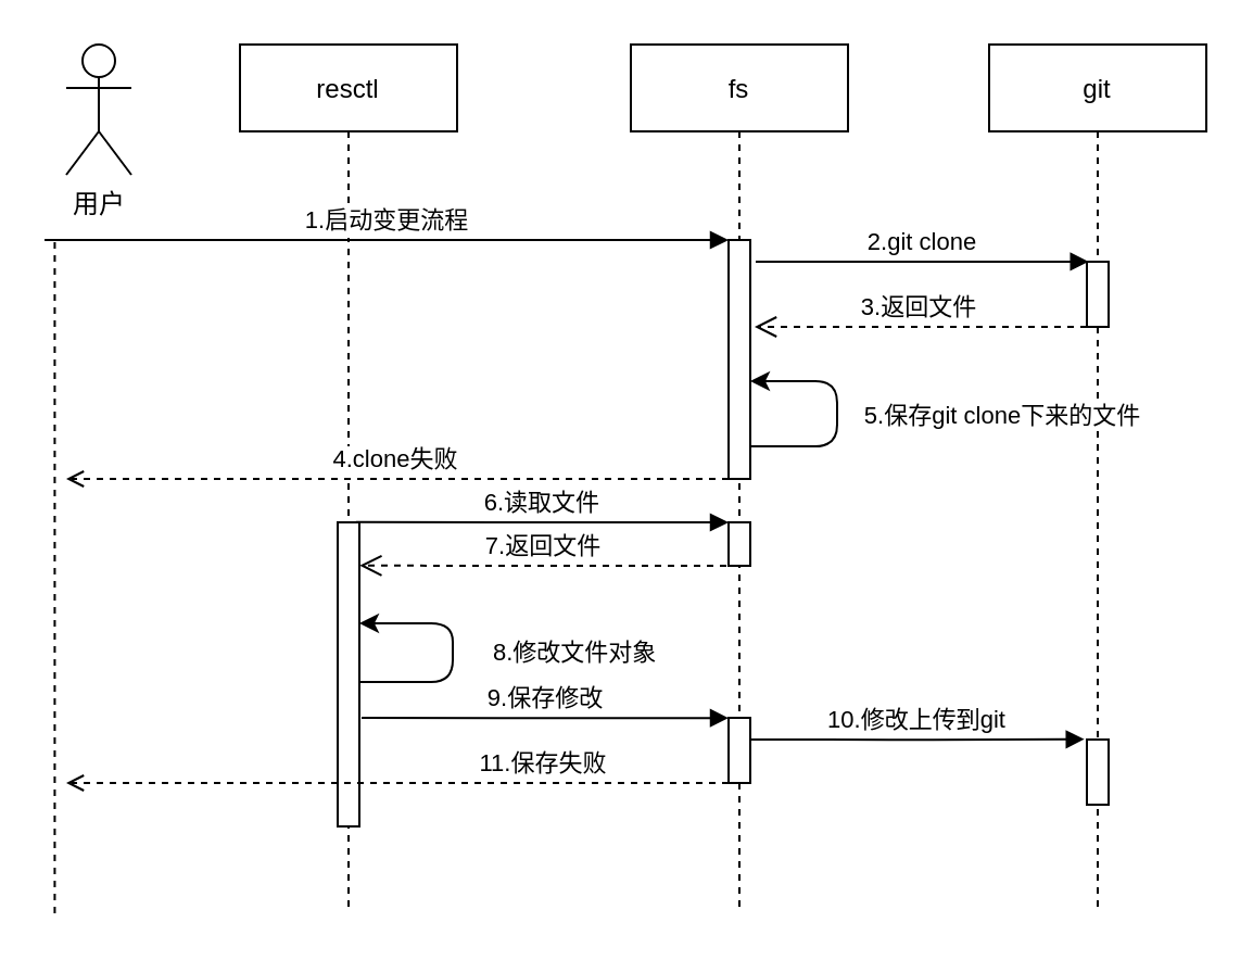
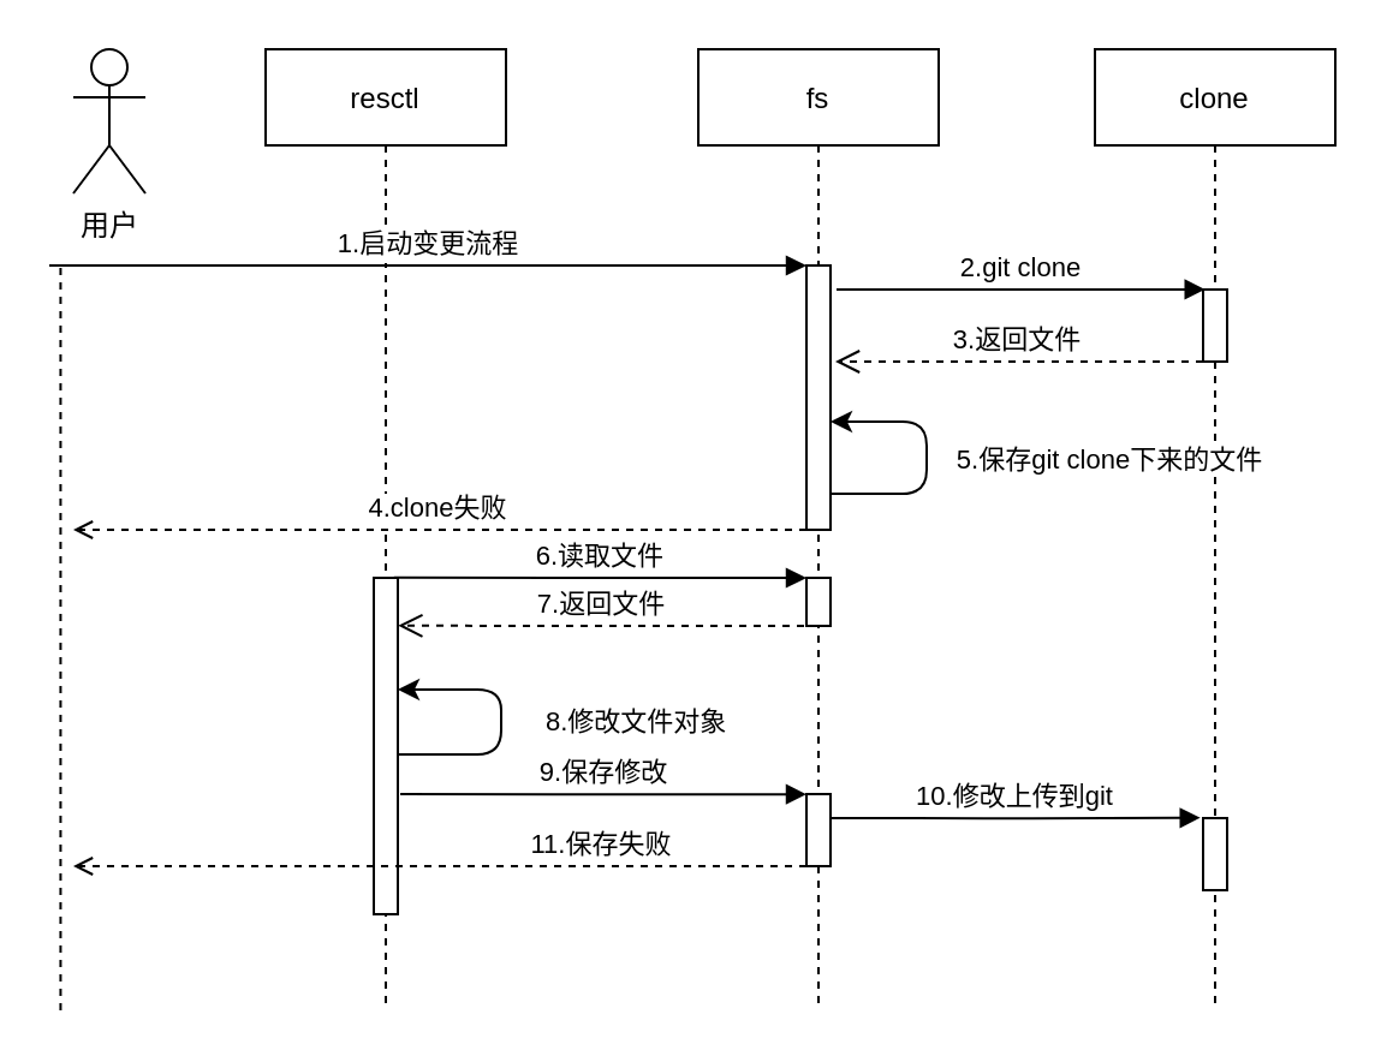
- <mxCell id="12" value="git" style="shape=umlLifeline;perimeter=lifelinePerimeter;container=1;collapsible=0;recursiveResize=0;rounded=0;shadow=0;strokeWidth=1;" vertex="1" parent="1"><mxGeometry x="455" y="20" width="100" height="400" as="geometry" /></mxCell>
+ <mxCell id="12" value="clone" style="shape=umlLifeline;perimeter=lifelinePerimeter;container=1;collapsible=0;recursiveResize=0;rounded=0;shadow=0;strokeWidth=1;" vertex="1" parent="1"><mxGeometry x="455" y="20" width="100" height="400" as="geometry" /></mxCell>
